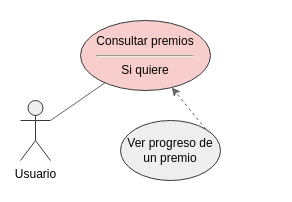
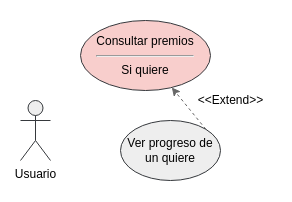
+ <mxCell id="7" value="&amp;lt;&amp;lt;Extend&amp;gt;&amp;gt;" style="text;html=1;align=center;verticalAlign=middle;resizable=0;points=[];autosize=1;strokeColor=none;fillColor=none;fontSize=12;fontFamily=Helvetica;fontColor=#000000;" vertex="1" parent="1"><mxGeometry x="190" y="90" width="80" height="20" as="geometry" /></mxCell>
- <mxCell id="2" style="edgeStyle=none;html=1;exitX=1;exitY=0.333;exitDx=0;exitDy=0;exitPerimeter=0;fontFamily=Helvetica;fontSize=12;fontColor=#000000;fillColor=#f5f5f5;gradientColor=#b3b3b3;strokeColor=#666666;endArrow=none;endFill=0;" edge="1" parent="1" source="3" target="4"><mxGeometry relative="1" as="geometry" /></mxCell>
- <mxCell id="6" value="Ver progreso de un premio" style="ellipse;whiteSpace=wrap;html=1;fontFamily=Helvetica;fontSize=12;fontColor=#000000;strokeColor=#36393d;fillColor=#eeeeee;" vertex="1" parent="1"><mxGeometry x="120" y="120" width="100" height="60" as="geometry" /></mxCell>
+ <mxCell id="6" value="Ver progreso de un quiere" style="ellipse;whiteSpace=wrap;html=1;fontFamily=Helvetica;fontSize=12;fontColor=#000000;strokeColor=#36393d;fillColor=#eeeeee;" vertex="1" parent="1"><mxGeometry x="120" y="120" width="100" height="60" as="geometry" /></mxCell>
